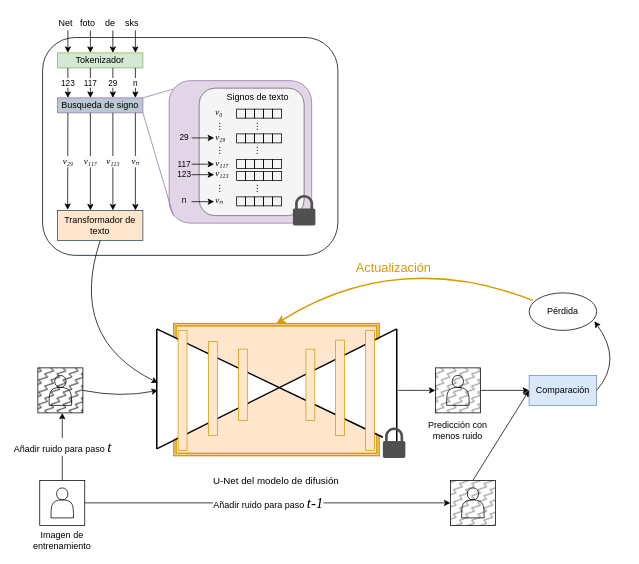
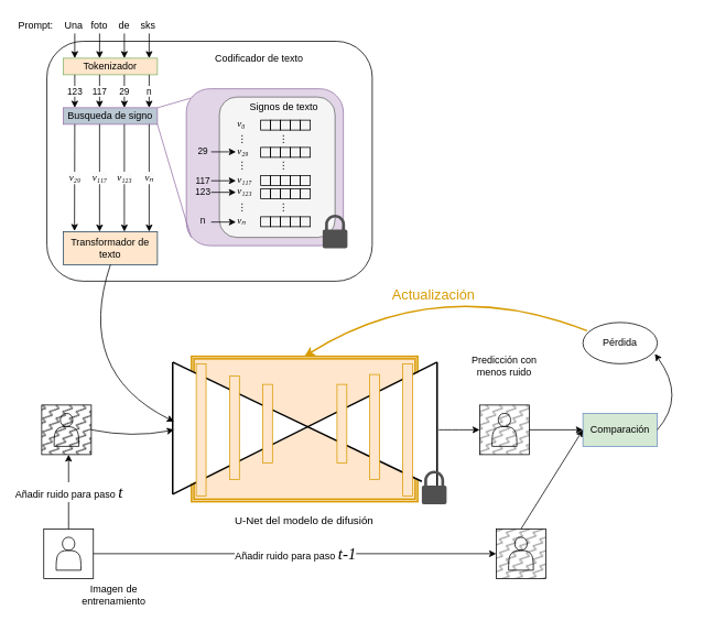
+ <mxCell id="81" value="Prompt:" style="text;html=1;strokeColor=none;fillColor=none;align=left;verticalAlign=middle;whiteSpace=wrap;rounded=0;fillStyle=zigzag-line;" parent="1" vertex="1"><mxGeometry x="20" y="20" width="45" height="20" as="geometry" /></mxCell>
- <mxCell id="5" value="Net&amp;nbsp; &amp;nbsp;foto&amp;nbsp; &amp;nbsp; de&amp;nbsp; &amp;nbsp; sks" style="text;html=1;strokeColor=none;fillColor=none;align=left;verticalAlign=middle;whiteSpace=wrap;rounded=0;fillStyle=zigzag-line;" parent="1" vertex="1"><mxGeometry x="76.25" y="20" width="150" height="20" as="geometry" /></mxCell>
+ <mxCell id="5" value="Una&amp;nbsp; &amp;nbsp;foto&amp;nbsp; &amp;nbsp; de&amp;nbsp; &amp;nbsp; sks" style="text;html=1;strokeColor=none;fillColor=none;align=left;verticalAlign=middle;whiteSpace=wrap;rounded=0;fillStyle=zigzag-line;" parent="1" vertex="1"><mxGeometry x="76.25" y="20" width="150" height="20" as="geometry" /></mxCell>
+ <mxCell id="71" value="Codificador de texto" style="text;html=1;strokeColor=none;fillColor=none;align=left;verticalAlign=middle;whiteSpace=wrap;rounded=0;fillStyle=zigzag-line;" parent="1" vertex="1"><mxGeometry x="258" y="60" width="150" height="20" as="geometry" /></mxCell>
- <mxCell id="7" value="Tokenizador" style="rounded=0;whiteSpace=wrap;html=1;fillStyle=auto;fillColor=#d5e8d4;strokeColor=#82b366;" parent="1" vertex="1"><mxGeometry x="76.25" y="70" width="113.75" height="20" as="geometry" /></mxCell>
+ <mxCell id="7" value="Tokenizador" style="rounded=0;whiteSpace=wrap;html=1;fillStyle=auto;fillColor=#ffe6cc;strokeColor=#82b366;" parent="1" vertex="1"><mxGeometry x="76.25" y="70" width="113.75" height="20" as="geometry" /></mxCell>
- <mxCell id="87" value="Comparación" style="rounded=0;whiteSpace=wrap;html=1;labelBackgroundColor=none;fillStyle=auto;strokeWidth=1;fontFamily=Helvetica;fontSize=12;fillColor=#dae8fc;strokeColor=#6c8ebf;" parent="1" vertex="1"><mxGeometry x="705" y="500" width="90" height="40" as="geometry" /></mxCell>
+ <mxCell id="87" value="Comparación" style="rounded=0;whiteSpace=wrap;html=1;labelBackgroundColor=none;fillStyle=auto;strokeWidth=1;fontFamily=Helvetica;fontSize=12;fillColor=#d5e8d4;strokeColor=#6c8ebf;" parent="1" vertex="1"><mxGeometry x="705" y="500" width="90" height="40" as="geometry" /></mxCell>
- <mxCell id="85" value="Predicción con menos ruido" style="text;html=1;strokeColor=none;fillColor=none;align=center;verticalAlign=middle;whiteSpace=wrap;rounded=0;fillStyle=zigzag-line;fontSize=12;" parent="1" vertex="1"><mxGeometry x="563.25" y="563" width="93.5" height="20" as="geometry" /></mxCell>
+ <mxCell id="85" value="Predicción con menos ruido" style="text;html=1;strokeColor=none;fillColor=none;align=center;verticalAlign=middle;whiteSpace=wrap;rounded=0;fillStyle=zigzag-line;fontSize=12;" parent="1" vertex="1"><mxGeometry x="563.25" y="433" width="93.5" height="20" as="geometry" /></mxCell>
- <mxCell id="70" value="U-Net del modelo de difusión" style="text;html=1;strokeColor=none;fillColor=none;align=left;verticalAlign=middle;whiteSpace=wrap;rounded=0;fillStyle=zigzag-line;fontSize=13;" parent="1" vertex="1"><mxGeometry x="282.25" y="630" width="173.5" height="20" as="geometry" /></mxCell>
+ <mxCell id="70" value="U-Net del modelo de difusión" style="text;html=1;strokeColor=none;fillColor=none;align=left;verticalAlign=middle;whiteSpace=wrap;rounded=0;fillStyle=zigzag-line;fontSize=13;" parent="1" vertex="1"><mxGeometry x="282.25" y="620" width="173.5" height="20" as="geometry" /></mxCell>
- <mxCell id="74" value="Imagen de entrenamiento" style="text;html=1;strokeColor=none;fillColor=none;align=center;verticalAlign=middle;whiteSpace=wrap;rounded=0;fillStyle=zigzag-line;" parent="1" vertex="1"><mxGeometry x="40" y="710" width="85" height="20" as="geometry" /></mxCell>
+ <mxCell id="74" value="Imagen de entrenamiento" style="text;html=1;strokeColor=none;fillColor=none;align=center;verticalAlign=middle;whiteSpace=wrap;rounded=0;fillStyle=zigzag-line;" parent="1" vertex="1"><mxGeometry x="95" y="710" width="85" height="20" as="geometry" /></mxCell>
